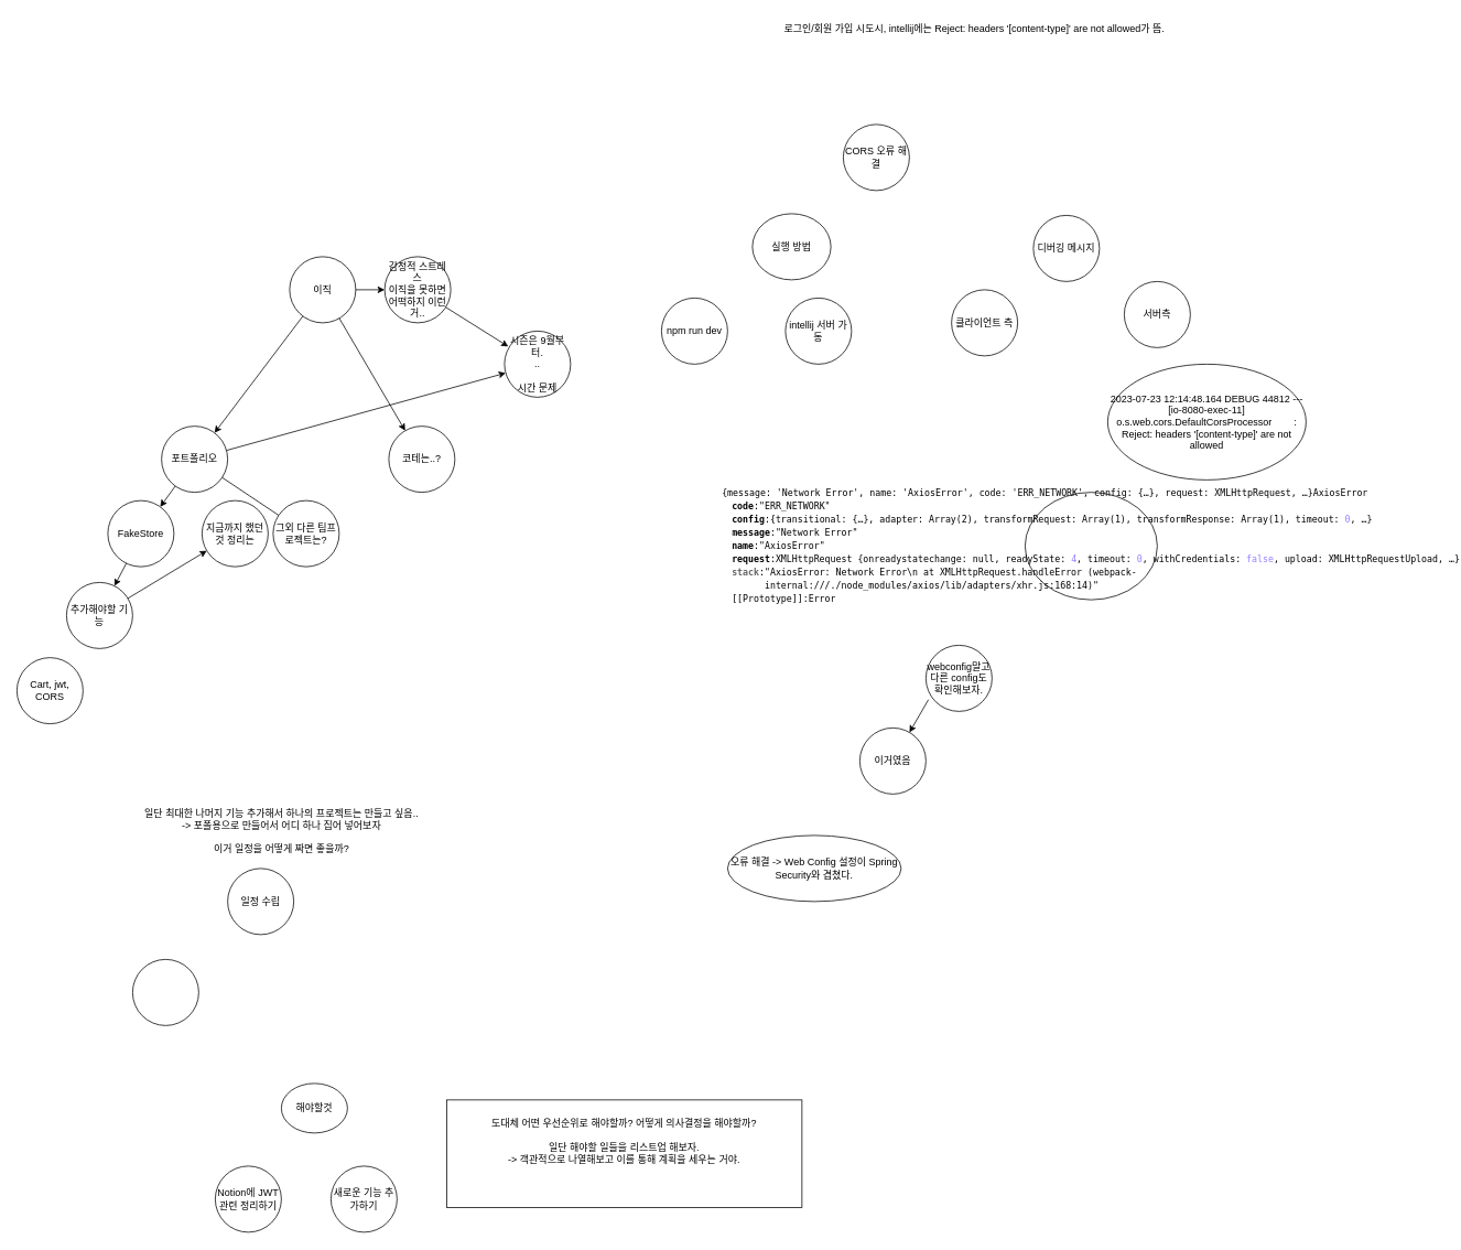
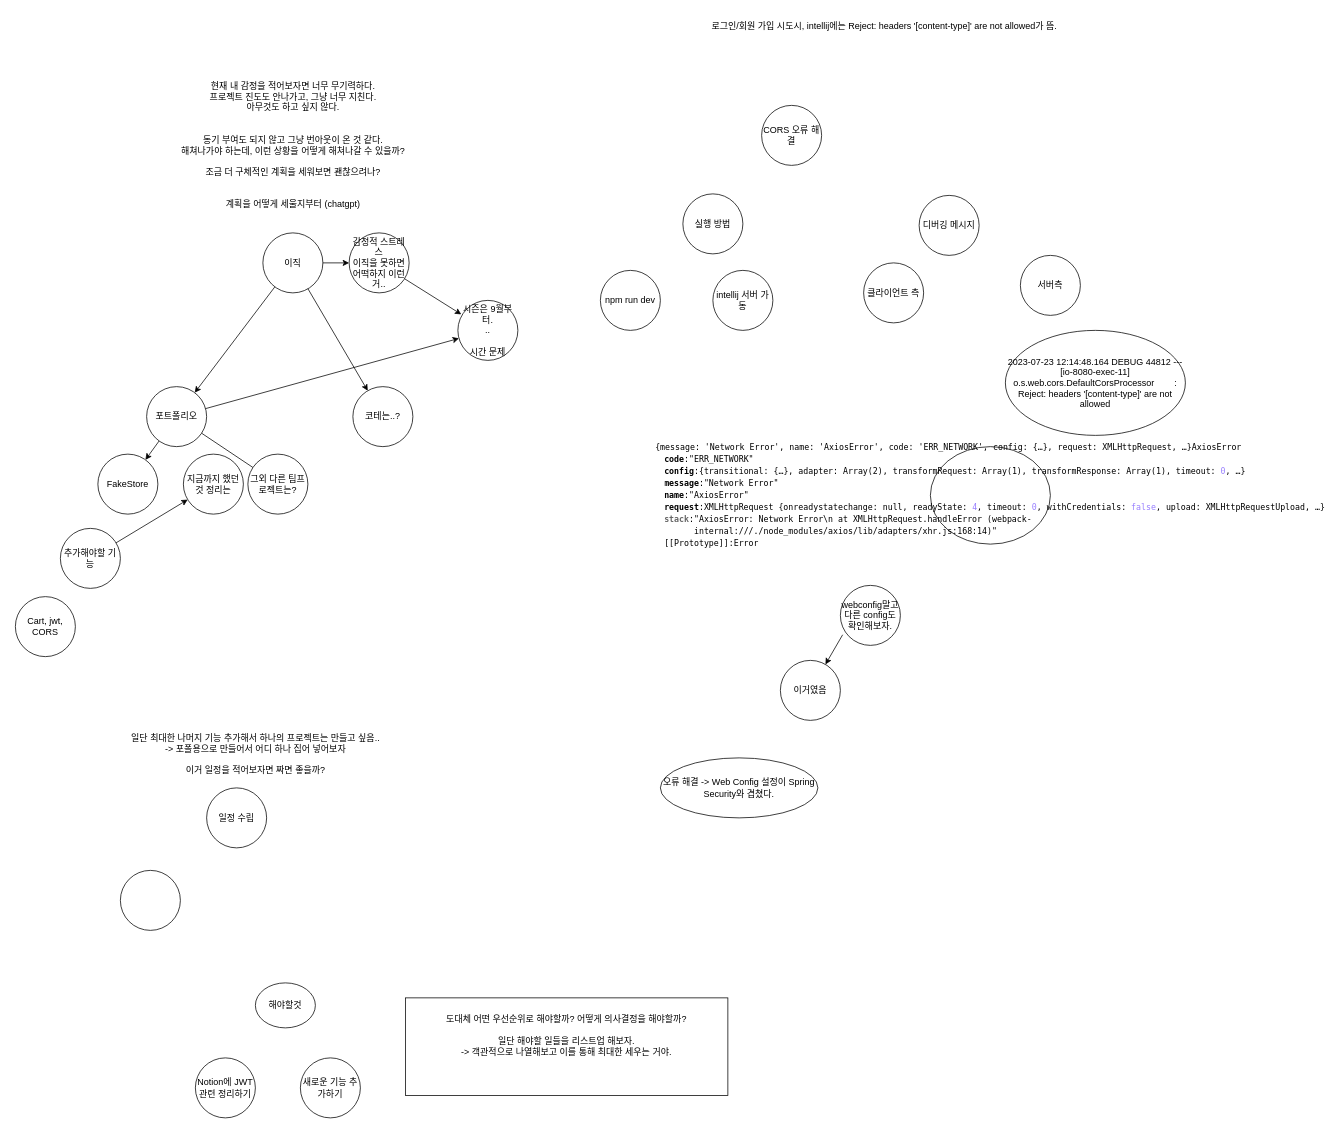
- <mxCell id="22" value="CORS 오류 해결" style="ellipse;whiteSpace=wrap;html=1;" vertex="1" parent="1"><mxGeometry x="1020" y="150" width="80" height="80" as="geometry" /></mxCell>
+ <mxCell id="22" value="CORS 오류 해결" style="ellipse;whiteSpace=wrap;html=1;" vertex="1" parent="1"><mxGeometry x="1015" y="140" width="80" height="80" as="geometry" /></mxCell>
+ <mxCell id="3" value="현재 내 감정을 적어보자면 너무 무기력하다.&lt;br&gt;프로젝트 진도도 안나가고, 그냥 너무 지친다.&lt;br&gt;아무것도 하고 싶지 않다.&lt;br&gt;&lt;br&gt;&lt;br&gt;동기 부여도 되지 않고 그냥 번아웃이 온 것 같다.&lt;br&gt;해쳐나가야 하는데,&amp;nbsp;이런 상황을 어떻게 해쳐나갈 수 있을까?&lt;br&gt;&lt;br&gt;조금 더 구체적인 계획을 세워보면 괜찮으려나?&lt;br&gt;&lt;br&gt;&lt;br&gt;계획을 어떻게 세울지부터 (chatgpt)" style="text;html=1;align=center;verticalAlign=middle;resizable=0;points=[];autosize=1;strokeColor=none;fillColor=none;" vertex="1" parent="1"><mxGeometry x="235" y="98" width="310" height="190" as="geometry" /></mxCell>
- <mxCell id="23" value="실행 방법&lt;br&gt;" style="ellipse;whiteSpace=wrap;html=1;" vertex="1" parent="1"><mxGeometry x="910" y="258" width="95" height="80" as="geometry" /></mxCell>
+ <mxCell id="23" value="실행 방법&lt;br&gt;" style="ellipse;whiteSpace=wrap;html=1;" vertex="1" parent="1"><mxGeometry x="910" y="258" width="80" height="80" as="geometry" /></mxCell>
- <mxCell id="29" value="디버깅 메시지" style="ellipse;whiteSpace=wrap;html=1;" vertex="1" parent="1"><mxGeometry x="1250" y="260" width="80" height="80" as="geometry" /></mxCell>
+ <mxCell id="29" value="디버깅 메시지" style="ellipse;whiteSpace=wrap;html=1;" vertex="1" parent="1"><mxGeometry x="1225" y="260" width="80" height="80" as="geometry" /></mxCell>
- <mxCell id="15" value="" style="endArrow=classic;html=1;rounded=0;" edge="1" parent="1" source="2" target="5"><mxGeometry width="50" height="50" relative="1" as="geometry"><mxPoint x="230" y="685" as="sourcePoint" /><mxPoint x="280" y="635" as="targetPoint" /></mxGeometry></mxCell>
- <mxCell id="26" value="일단 최대한 나머지 기능 추가해서 하나의 프로젝트는 만들고 싶음..&lt;br&gt;-&amp;gt; 포폴용으로 만들어서 어디 하나 집어 넣어보자&lt;br&gt;&lt;br&gt;이거 일정을 어떻게 짜면 좋을까?" style="text;html=1;align=center;verticalAlign=middle;resizable=0;points=[];autosize=1;strokeColor=none;fillColor=none;" vertex="1" parent="1"><mxGeometry x="170" y="970" width="340" height="70" as="geometry" /></mxCell>
+ <mxCell id="26" value="일단 최대한 나머지 기능 추가해서 하나의 프로젝트는 만들고 싶음..&lt;br&gt;-&amp;gt; 포폴용으로 만들어서 어디 하나 집어 넣어보자&lt;br&gt;&lt;br&gt;이거 일정을 적어보자면 짜면 좋을까?" style="text;html=1;align=center;verticalAlign=middle;resizable=0;points=[];autosize=1;strokeColor=none;fillColor=none;" vertex="1" parent="1"><mxGeometry x="170" y="970" width="340" height="70" as="geometry" /></mxCell>
- <mxCell id="42" value="도대체 어떤 우선순위로 해야할까? 어떻게 의사결정을 해야할까?&lt;br&gt;&lt;br&gt;일단 해야할 일들을 리스트업 해보자.&lt;br&gt;-&amp;gt; 객관적으로 나열해보고 이를 통해 계획을 세우는 거야.&lt;br&gt;&lt;br&gt;&lt;br&gt;" style="whiteSpace=wrap;html=1;" vertex="1" parent="1"><mxGeometry x="540" y="1330" width="430" height="130" as="geometry" /></mxCell>
+ <mxCell id="42" value="도대체 어떤 우선순위로 해야할까? 어떻게 의사결정을 해야할까?&lt;br&gt;&lt;br&gt;일단 해야할 일들을 리스트업 해보자.&lt;br&gt;-&amp;gt; 객관적으로 나열해보고 이를 통해 최대한 세우는 거야.&lt;br&gt;&lt;br&gt;&lt;br&gt;" style="whiteSpace=wrap;html=1;" vertex="1" parent="1"><mxGeometry x="540" y="1330" width="430" height="130" as="geometry" /></mxCell>
